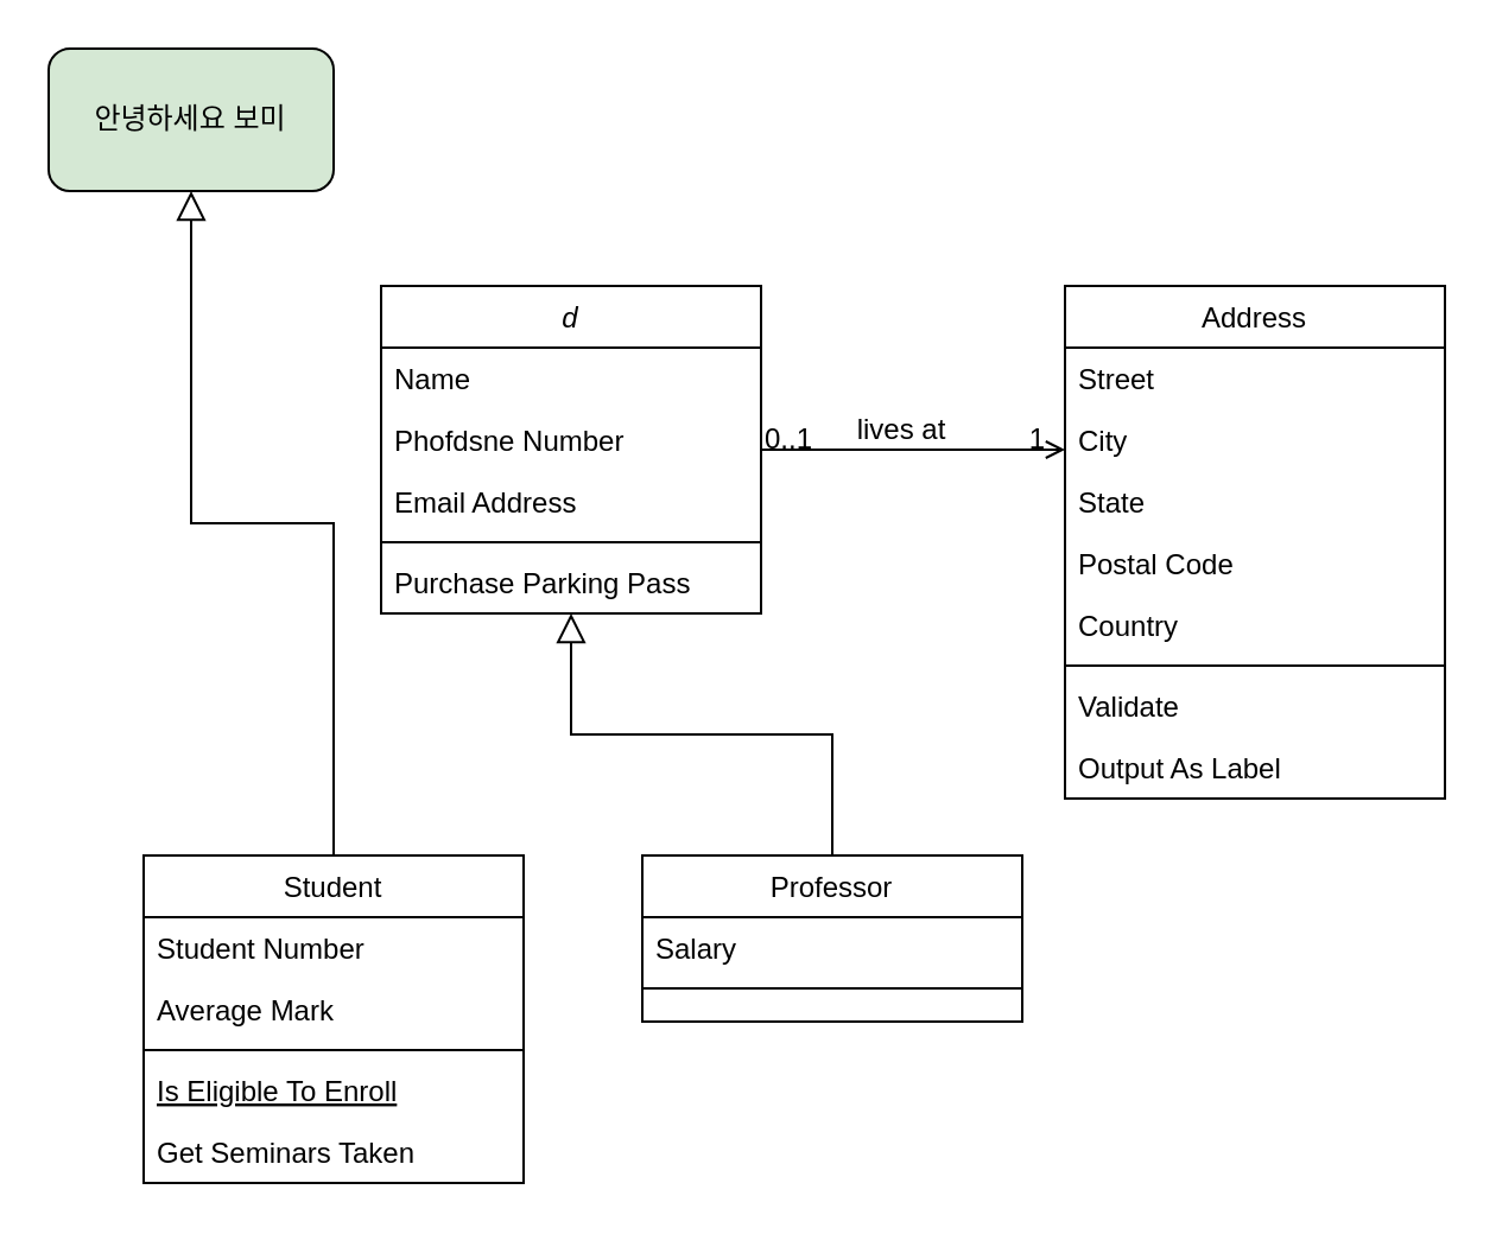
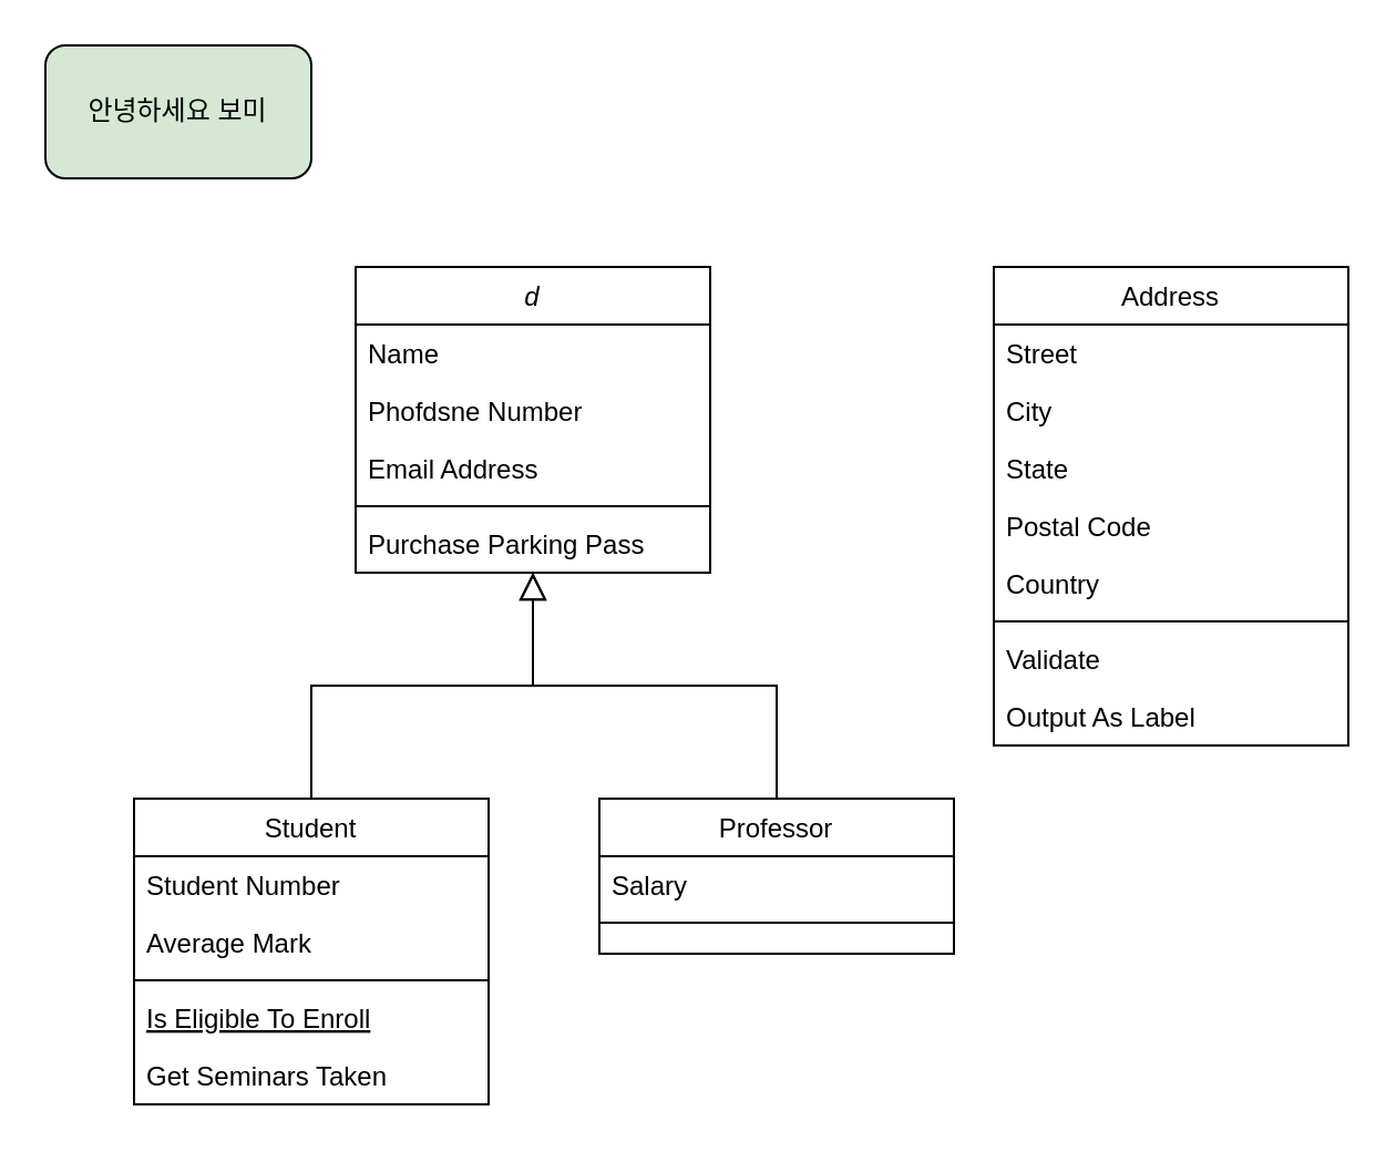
- <mxCell id="29" value="" style="endArrow=open;shadow=0;strokeWidth=1;rounded=0;endFill=1;edgeStyle=elbowEdgeStyle;elbow=vertical;" edge="1" parent="1" source="3" target="20"><mxGeometry x="0.5" y="41" relative="1" as="geometry"><mxPoint x="320" y="192" as="sourcePoint" /><mxPoint x="480" y="192" as="targetPoint" /><mxPoint x="-40" y="32" as="offset" /></mxGeometry></mxCell>
- <mxCell id="30" value="0..1" style="resizable=0;align=left;verticalAlign=bottom;labelBackgroundColor=none;fontSize=12;" connectable="0" vertex="1" parent="29"><mxGeometry x="-1" relative="1" as="geometry"><mxPoint y="4" as="offset" /></mxGeometry></mxCell>
- <mxCell id="31" value="1" style="resizable=0;align=right;verticalAlign=bottom;labelBackgroundColor=none;fontSize=12;" connectable="0" vertex="1" parent="29"><mxGeometry x="1" relative="1" as="geometry"><mxPoint x="-7" y="4" as="offset" /></mxGeometry></mxCell>
- <mxCell id="32" value="lives at" style="text;html=1;resizable=0;points=[];;align=center;verticalAlign=middle;labelBackgroundColor=none;rounded=0;shadow=0;strokeWidth=1;fontSize=12;" vertex="1" connectable="0" parent="29"><mxGeometry x="0.5" y="49" relative="1" as="geometry"><mxPoint x="-38" y="40" as="offset" /></mxGeometry></mxCell>
- <mxCell id="15" value="" style="endArrow=block;endSize=10;endFill=0;shadow=0;strokeWidth=1;rounded=0;edgeStyle=elbowEdgeStyle;elbow=vertical;" edge="1" parent="1" source="9" target="2"><mxGeometry width="160" relative="1" as="geometry"><mxPoint x="140" y="203" as="sourcePoint" /><mxPoint x="140" y="203" as="targetPoint" /></mxGeometry></mxCell>
+ <mxCell id="15" value="" style="endArrow=block;endSize=10;endFill=0;shadow=0;strokeWidth=1;rounded=0;edgeStyle=elbowEdgeStyle;elbow=vertical;" edge="1" parent="1" source="9" target="3"><mxGeometry width="160" relative="1" as="geometry"><mxPoint x="140" y="203" as="sourcePoint" /><mxPoint x="140" y="203" as="targetPoint" /></mxGeometry></mxCell>
